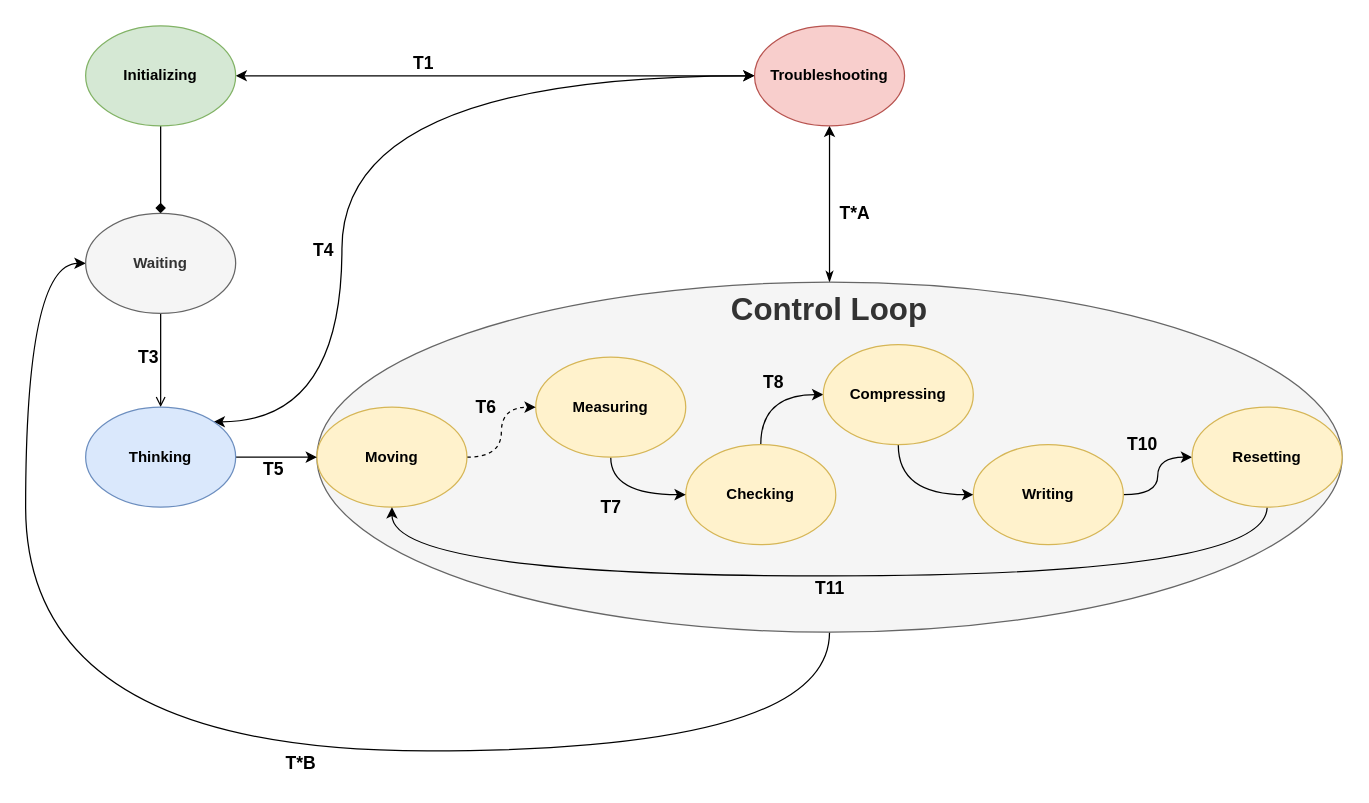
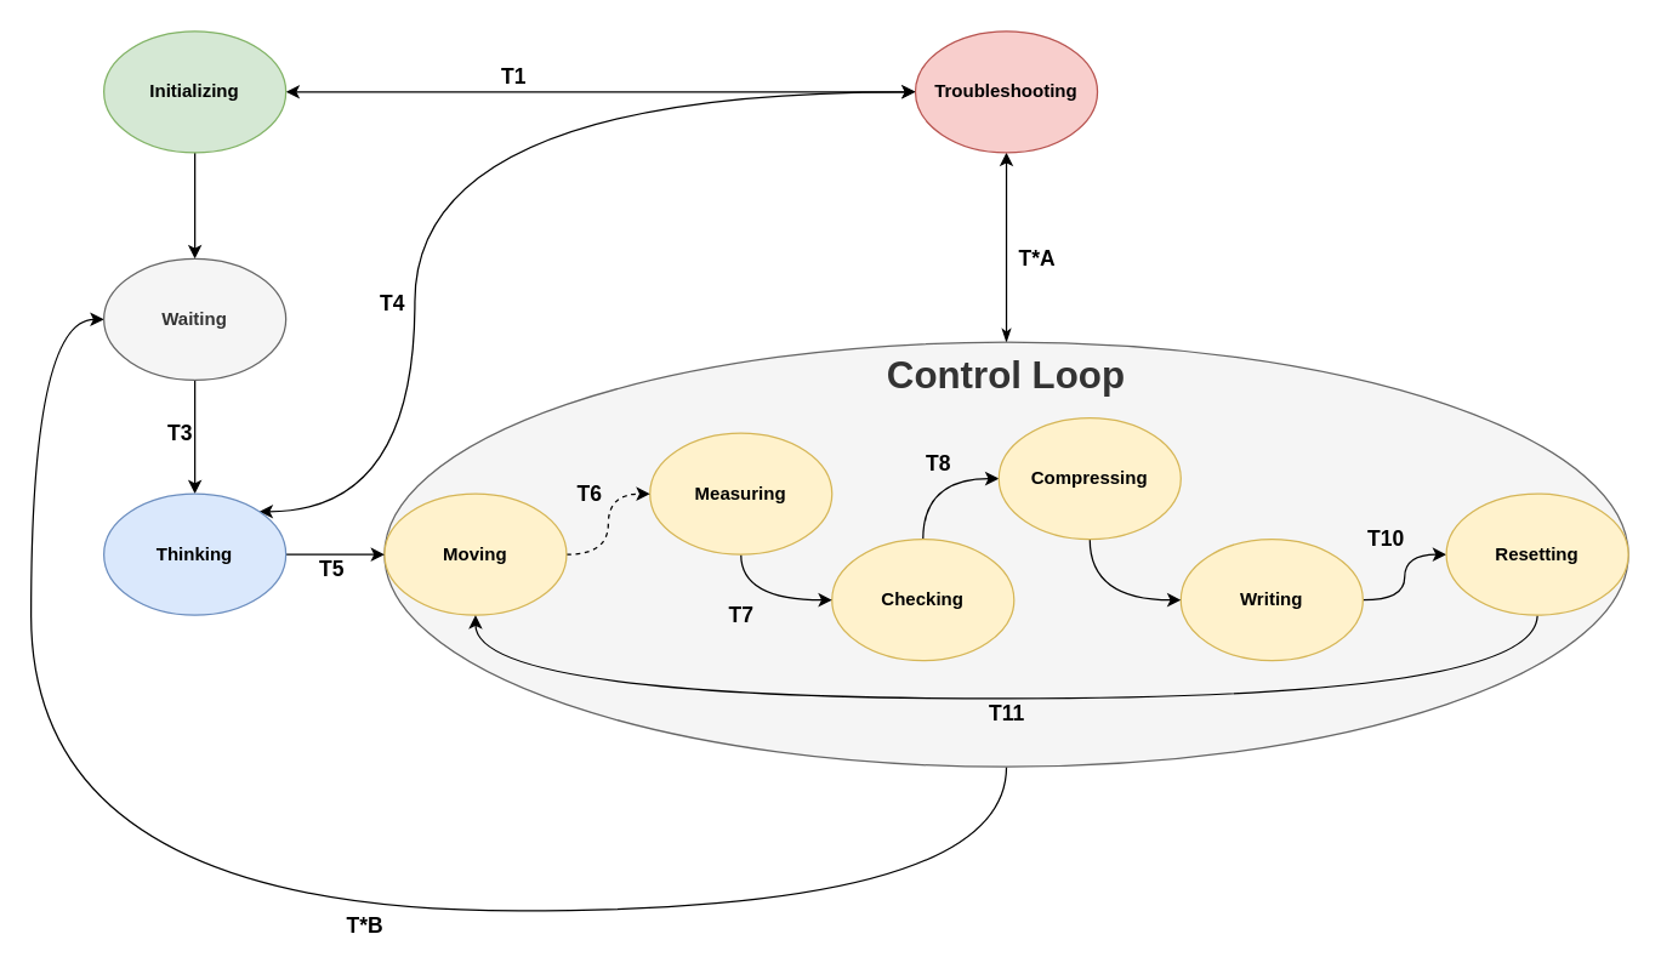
- <mxCell id="6" style="edgeStyle=orthogonalEdgeStyle;curved=1;orthogonalLoop=1;jettySize=auto;html=1;entryX=0.5;entryY=0;entryDx=0;entryDy=0;endArrow=diamond;" parent="1" source="7" target="10" edge="1"><mxGeometry relative="1" as="geometry" /></mxCell>
+ <mxCell id="6" style="edgeStyle=orthogonalEdgeStyle;curved=1;orthogonalLoop=1;jettySize=auto;html=1;entryX=0.5;entryY=0;entryDx=0;entryDy=0;" parent="1" source="7" target="10" edge="1"><mxGeometry relative="1" as="geometry" /></mxCell>
- <mxCell id="9" style="edgeStyle=orthogonalEdgeStyle;curved=1;orthogonalLoop=1;jettySize=auto;html=1;endArrow=open;" parent="1" source="10" target="21" edge="1"><mxGeometry relative="1" as="geometry" /></mxCell>
+ <mxCell id="9" style="edgeStyle=orthogonalEdgeStyle;curved=1;orthogonalLoop=1;jettySize=auto;html=1;" parent="1" source="10" target="21" edge="1"><mxGeometry relative="1" as="geometry" /></mxCell>
